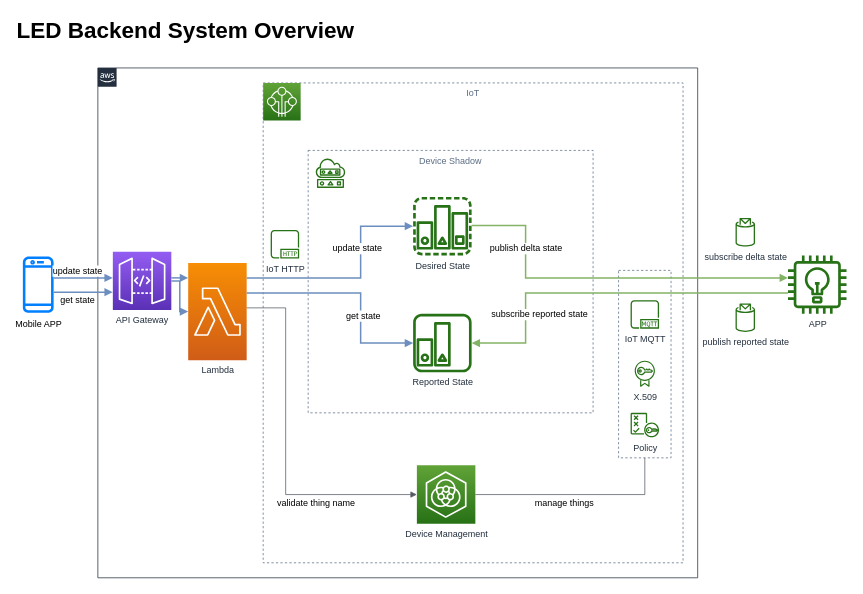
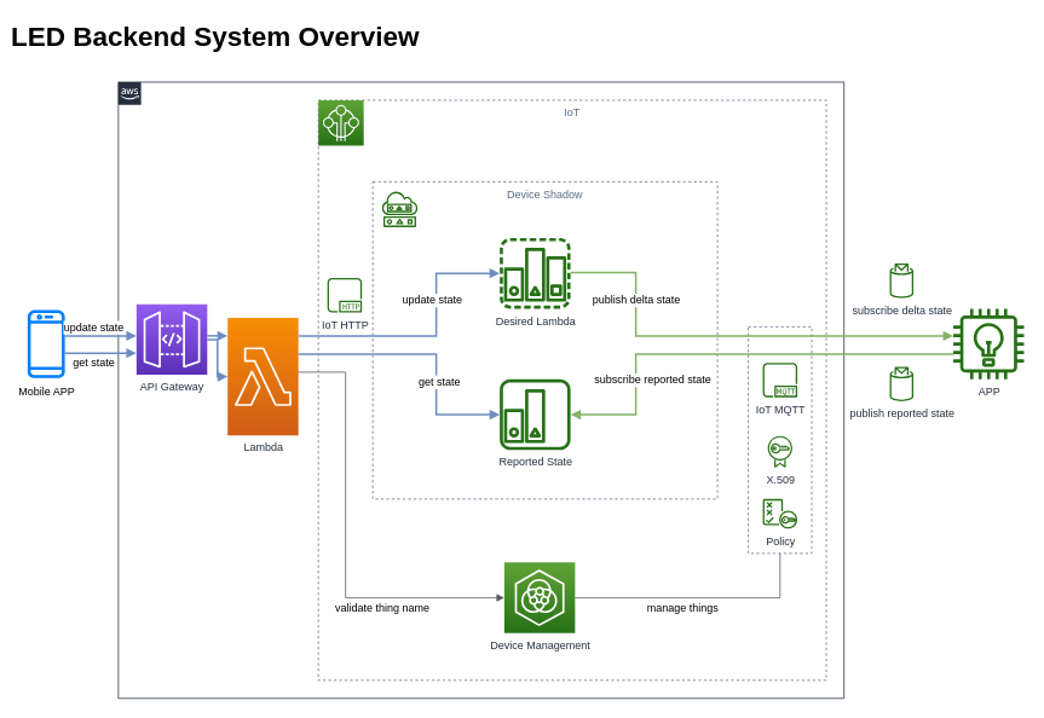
- <mxCell id="6" value="LED Backend System Overview" style="text;html=1;resizable=0;points=[];autosize=1;align=left;verticalAlign=top;spacingTop=-4;fontSize=30;fontStyle=1" parent="1" vertex="1"><mxGeometry x="20" y="20" width="470" height="40" as="geometry" /></mxCell>
+ <mxCell id="6" value="LED Backend System Overview" style="text;html=1;resizable=0;points=[];autosize=1;align=left;verticalAlign=top;spacingTop=-4;fontSize=30;fontStyle=1" parent="1" vertex="1"><mxGeometry x="10" y="20" width="470" height="40" as="geometry" /></mxCell>
- <mxCell id="11" value="Desired State" style="outlineConnect=0;fontColor=#232F3E;gradientColor=none;fillColor=#277116;strokeColor=none;dashed=0;verticalLabelPosition=bottom;verticalAlign=top;align=center;html=1;fontSize=12;fontStyle=0;aspect=fixed;pointerEvents=1;shape=mxgraph.aws4.desired_state;" vertex="1" parent="1"><mxGeometry x="550.5" y="262" width="78" height="78" as="geometry" /></mxCell>
+ <mxCell id="11" value="Desired Lambda" style="outlineConnect=0;fontColor=#232F3E;gradientColor=none;fillColor=#277116;strokeColor=none;dashed=0;verticalLabelPosition=bottom;verticalAlign=top;align=center;html=1;fontSize=12;fontStyle=0;aspect=fixed;pointerEvents=1;shape=mxgraph.aws4.desired_state;" vertex="1" parent="1"><mxGeometry x="550.5" y="262" width="78" height="78" as="geometry" /></mxCell>
